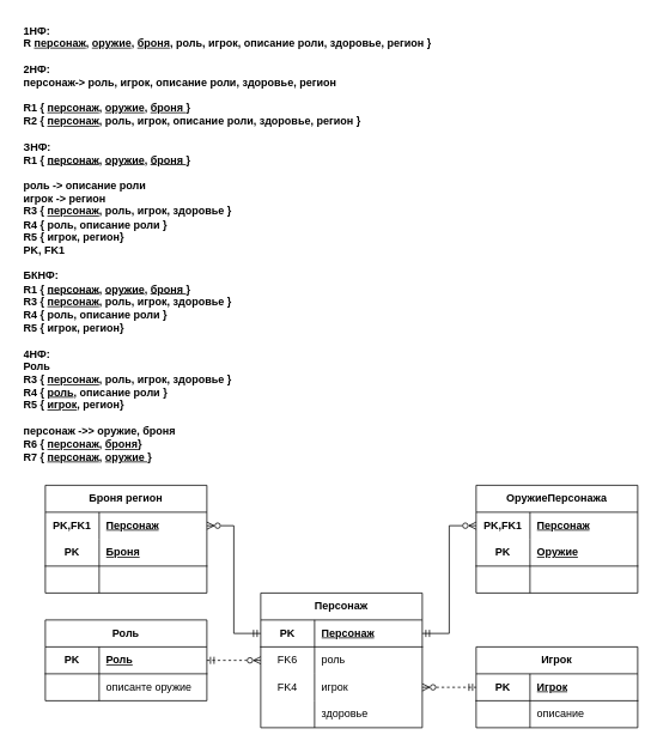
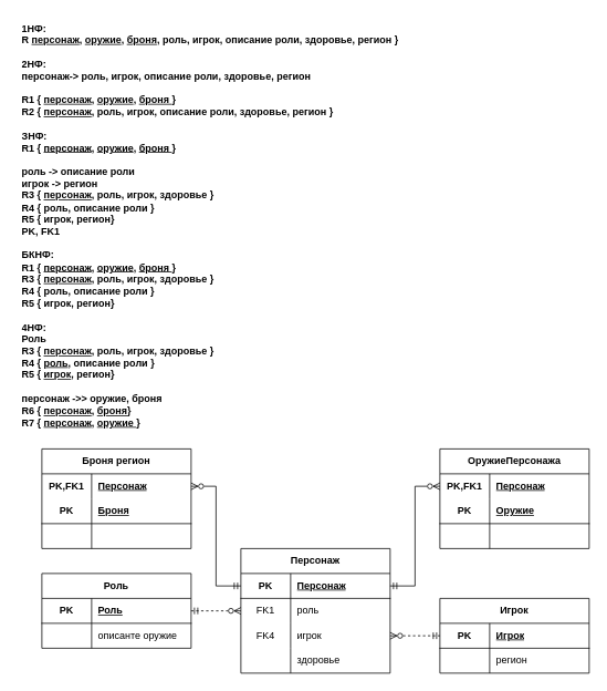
- <mxCell id="7" value="FK6" style="shape=partialRectangle;connectable=0;fillColor=none;top=0;left=0;bottom=0;right=0;editable=1;overflow=hidden;html=1;whiteSpace=wrap;" vertex="1" parent="6"><mxGeometry width="60" height="30" as="geometry"><mxRectangle width="60" height="30" as="alternateBounds" /></mxGeometry></mxCell>
+ <mxCell id="7" value="FK1" style="shape=partialRectangle;connectable=0;fillColor=none;top=0;left=0;bottom=0;right=0;editable=1;overflow=hidden;html=1;whiteSpace=wrap;" vertex="1" parent="6"><mxGeometry width="60" height="30" as="geometry"><mxRectangle width="60" height="30" as="alternateBounds" /></mxGeometry></mxCell>
- <mxCell id="38" value="описание" style="shape=partialRectangle;connectable=0;fillColor=none;top=0;left=0;bottom=0;right=0;align=left;spacingLeft=6;overflow=hidden;html=1;whiteSpace=wrap;" vertex="1" parent="36"><mxGeometry x="60" width="120" height="30" as="geometry"><mxRectangle width="120" height="30" as="alternateBounds" /></mxGeometry></mxCell>
+ <mxCell id="38" value="регион" style="shape=partialRectangle;connectable=0;fillColor=none;top=0;left=0;bottom=0;right=0;align=left;spacingLeft=6;overflow=hidden;html=1;whiteSpace=wrap;" vertex="1" parent="36"><mxGeometry x="60" width="120" height="30" as="geometry"><mxRectangle width="120" height="30" as="alternateBounds" /></mxGeometry></mxCell>
